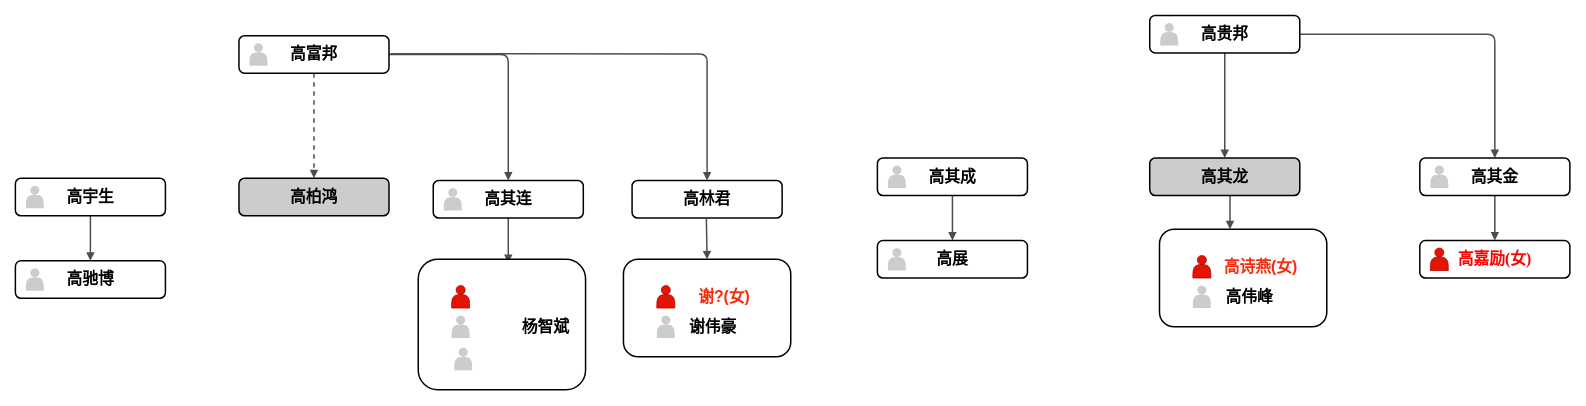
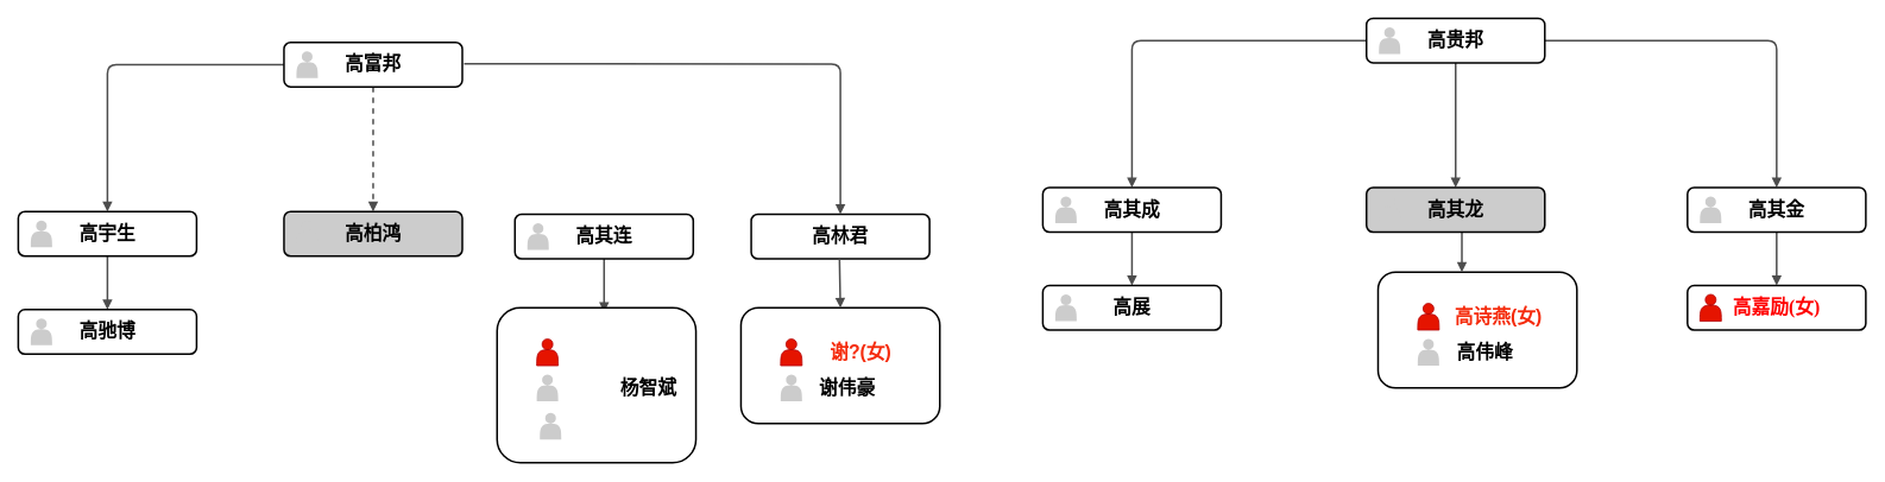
+ <mxCell id="4" value="" style="edgeStyle=orthogonalEdgeStyle;rounded=1;html=1;labelBackgroundColor=none;endArrow=block;endFill=1;strokeColor=#4D4D4D;strokeWidth=2;fontFamily=Verdana;fontSize=21;fontStyle=1;entryX=0.5;entryY=0;entryDx=0;entryDy=0;" parent="1" source="13" target="9" edge="1"><mxGeometry relative="1" as="geometry"><mxPoint x="1271" y="90" as="targetPoint" /></mxGeometry></mxCell>
+ <mxCell id="26" value="" style="edgeStyle=orthogonalEdgeStyle;rounded=1;html=1;labelBackgroundColor=none;endArrow=block;endFill=1;strokeColor=#4D4D4D;strokeWidth=2;fontFamily=Verdana;fontSize=21;fontStyle=1;entryX=0.5;entryY=0;entryDx=0;entryDy=0;" edge="1" parent="1" source="34" target="30"><mxGeometry relative="1" as="geometry"><mxPoint x="57" y="117" as="targetPoint" /></mxGeometry></mxCell>
- <mxCell id="27" value="" style="edgeStyle=orthogonalEdgeStyle;rounded=1;html=1;labelBackgroundColor=none;endArrow=block;endFill=1;strokeColor=#4D4D4D;strokeWidth=2;fontFamily=Verdana;fontSize=21;fontStyle=1;entryX=0.5;entryY=0;entryDx=0;entryDy=0;" edge="1" parent="1" source="34" target="36"><mxGeometry relative="1" as="geometry"><mxPoint x="778" y="117" as="targetPoint" /></mxGeometry></mxCell>
